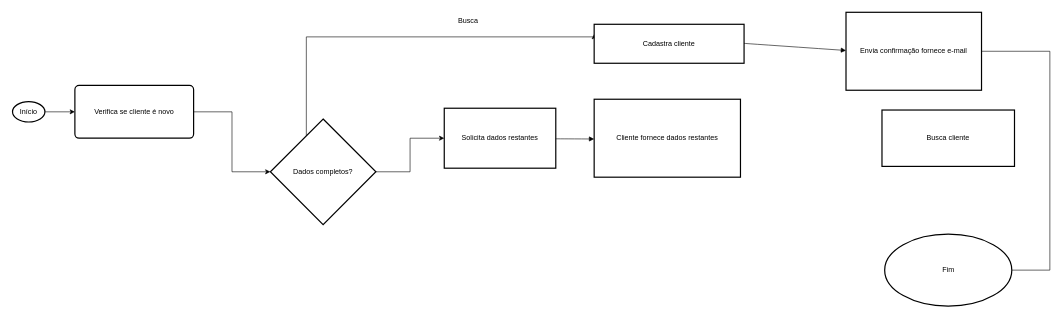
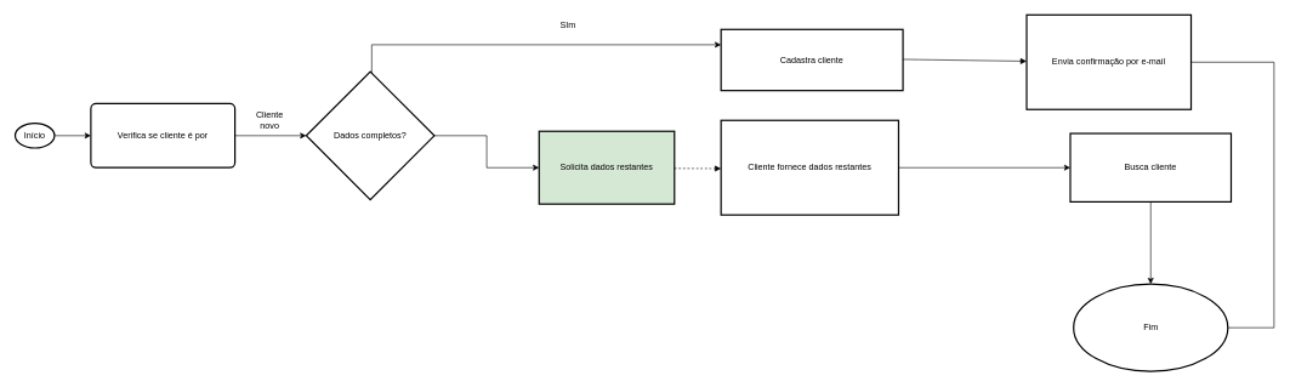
- <mxCell id="21" value="Busca" style="text;html=1;align=center;verticalAlign=middle;whiteSpace=wrap;rounded=0;" parent="1" vertex="1"><mxGeometry x="750" y="20" width="60" height="30" as="geometry" /></mxCell>
+ <mxCell id="21" value="SIm" style="text;html=1;align=center;verticalAlign=middle;whiteSpace=wrap;rounded=0;" parent="1" vertex="1"><mxGeometry x="750" y="20" width="60" height="30" as="geometry" /></mxCell>
- <mxCell id="9" value="Cadastra cliente" style="whiteSpace=wrap;strokeWidth=2;" parent="1" vertex="1"><mxGeometry x="990" y="40" width="250" height="65" as="geometry" /></mxCell>
+ <mxCell id="9" value="Cadastra cliente" style="whiteSpace=wrap;strokeWidth=2;" parent="1" vertex="1"><mxGeometry x="990" y="40" width="250" height="84" as="geometry" /></mxCell>
- <mxCell id="11" value="Envia confirmação fornece e-mail" style="whiteSpace=wrap;strokeWidth=2;" parent="1" vertex="1"><mxGeometry x="1410" y="20" width="226" height="130" as="geometry" /></mxCell>
+ <mxCell id="11" value="Envia confirmação por e-mail" style="whiteSpace=wrap;strokeWidth=2;" parent="1" vertex="1"><mxGeometry x="1410" y="20" width="226" height="130" as="geometry" /></mxCell>
+ <mxCell id="20" value="Cliente novo" style="text;html=1;align=center;verticalAlign=middle;whiteSpace=wrap;rounded=0;" parent="1" vertex="1"><mxGeometry x="340" y="150" width="60" height="30" as="geometry" /></mxCell>
- <mxCell id="5" value="Verifica se cliente é novo" style="rounded=1;absoluteArcSize=1;arcSize=14;whiteSpace=wrap;strokeWidth=2;" parent="1" vertex="1"><mxGeometry x="124" y="142" width="198" height="88" as="geometry" /></mxCell>
+ <mxCell id="5" value="Verifica se cliente é por" style="rounded=1;absoluteArcSize=1;arcSize=14;whiteSpace=wrap;strokeWidth=2;" parent="1" vertex="1"><mxGeometry x="124" y="142" width="198" height="88" as="geometry" /></mxCell>
- <mxCell id="13" value="Solicita dados restantes" style="whiteSpace=wrap;strokeWidth=2;" parent="1" vertex="1"><mxGeometry x="740" y="180" width="186" height="100" as="geometry" /></mxCell>
+ <mxCell id="13" value="Solicita dados restantes" style="whiteSpace=wrap;strokeWidth=2;fillColor=#d5e8d4;" parent="1" vertex="1"><mxGeometry x="740" y="180" width="186" height="100" as="geometry" /></mxCell>
+ <mxCell id="14" style="edgeStyle=orthogonalEdgeStyle;rounded=0;orthogonalLoop=1;jettySize=auto;html=1;entryX=0;entryY=0.5;entryDx=0;entryDy=0;" parent="1" source="15" target="17" edge="1"><mxGeometry relative="1" as="geometry" /></mxCell>
- <mxCell id="19" value="" style="curved=1;startArrow=none;endArrow=block;exitX=1;exitY=0.51;entryX=0;entryY=0.51;" parent="1" source="13" target="15" edge="1"><mxGeometry relative="1" as="geometry"><Array as="points" /></mxGeometry></mxCell>
+ <mxCell id="19" value="" style="curved=1;startArrow=none;endArrow=block;exitX=1;exitY=0.51;entryX=0;entryY=0.51;dashed=1;" parent="1" source="13" target="15" edge="1"><mxGeometry relative="1" as="geometry"><Array as="points" /></mxGeometry></mxCell>
- <mxCell id="8" value="Dados completos?" style="rhombus;strokeWidth=2;whiteSpace=wrap;" parent="1" vertex="1"><mxGeometry x="450" y="198" width="176" height="176" as="geometry" /></mxCell>
+ <mxCell id="8" value="Dados completos?" style="rhombus;strokeWidth=2;whiteSpace=wrap;" parent="1" vertex="1"><mxGeometry x="420" y="98" width="176" height="176" as="geometry" /></mxCell>
+ <mxCell id="16" style="edgeStyle=orthogonalEdgeStyle;rounded=0;orthogonalLoop=1;jettySize=auto;html=1;entryX=0.5;entryY=0;entryDx=0;entryDy=0;" parent="1" source="17" target="12" edge="1"><mxGeometry relative="1" as="geometry" /></mxCell>
